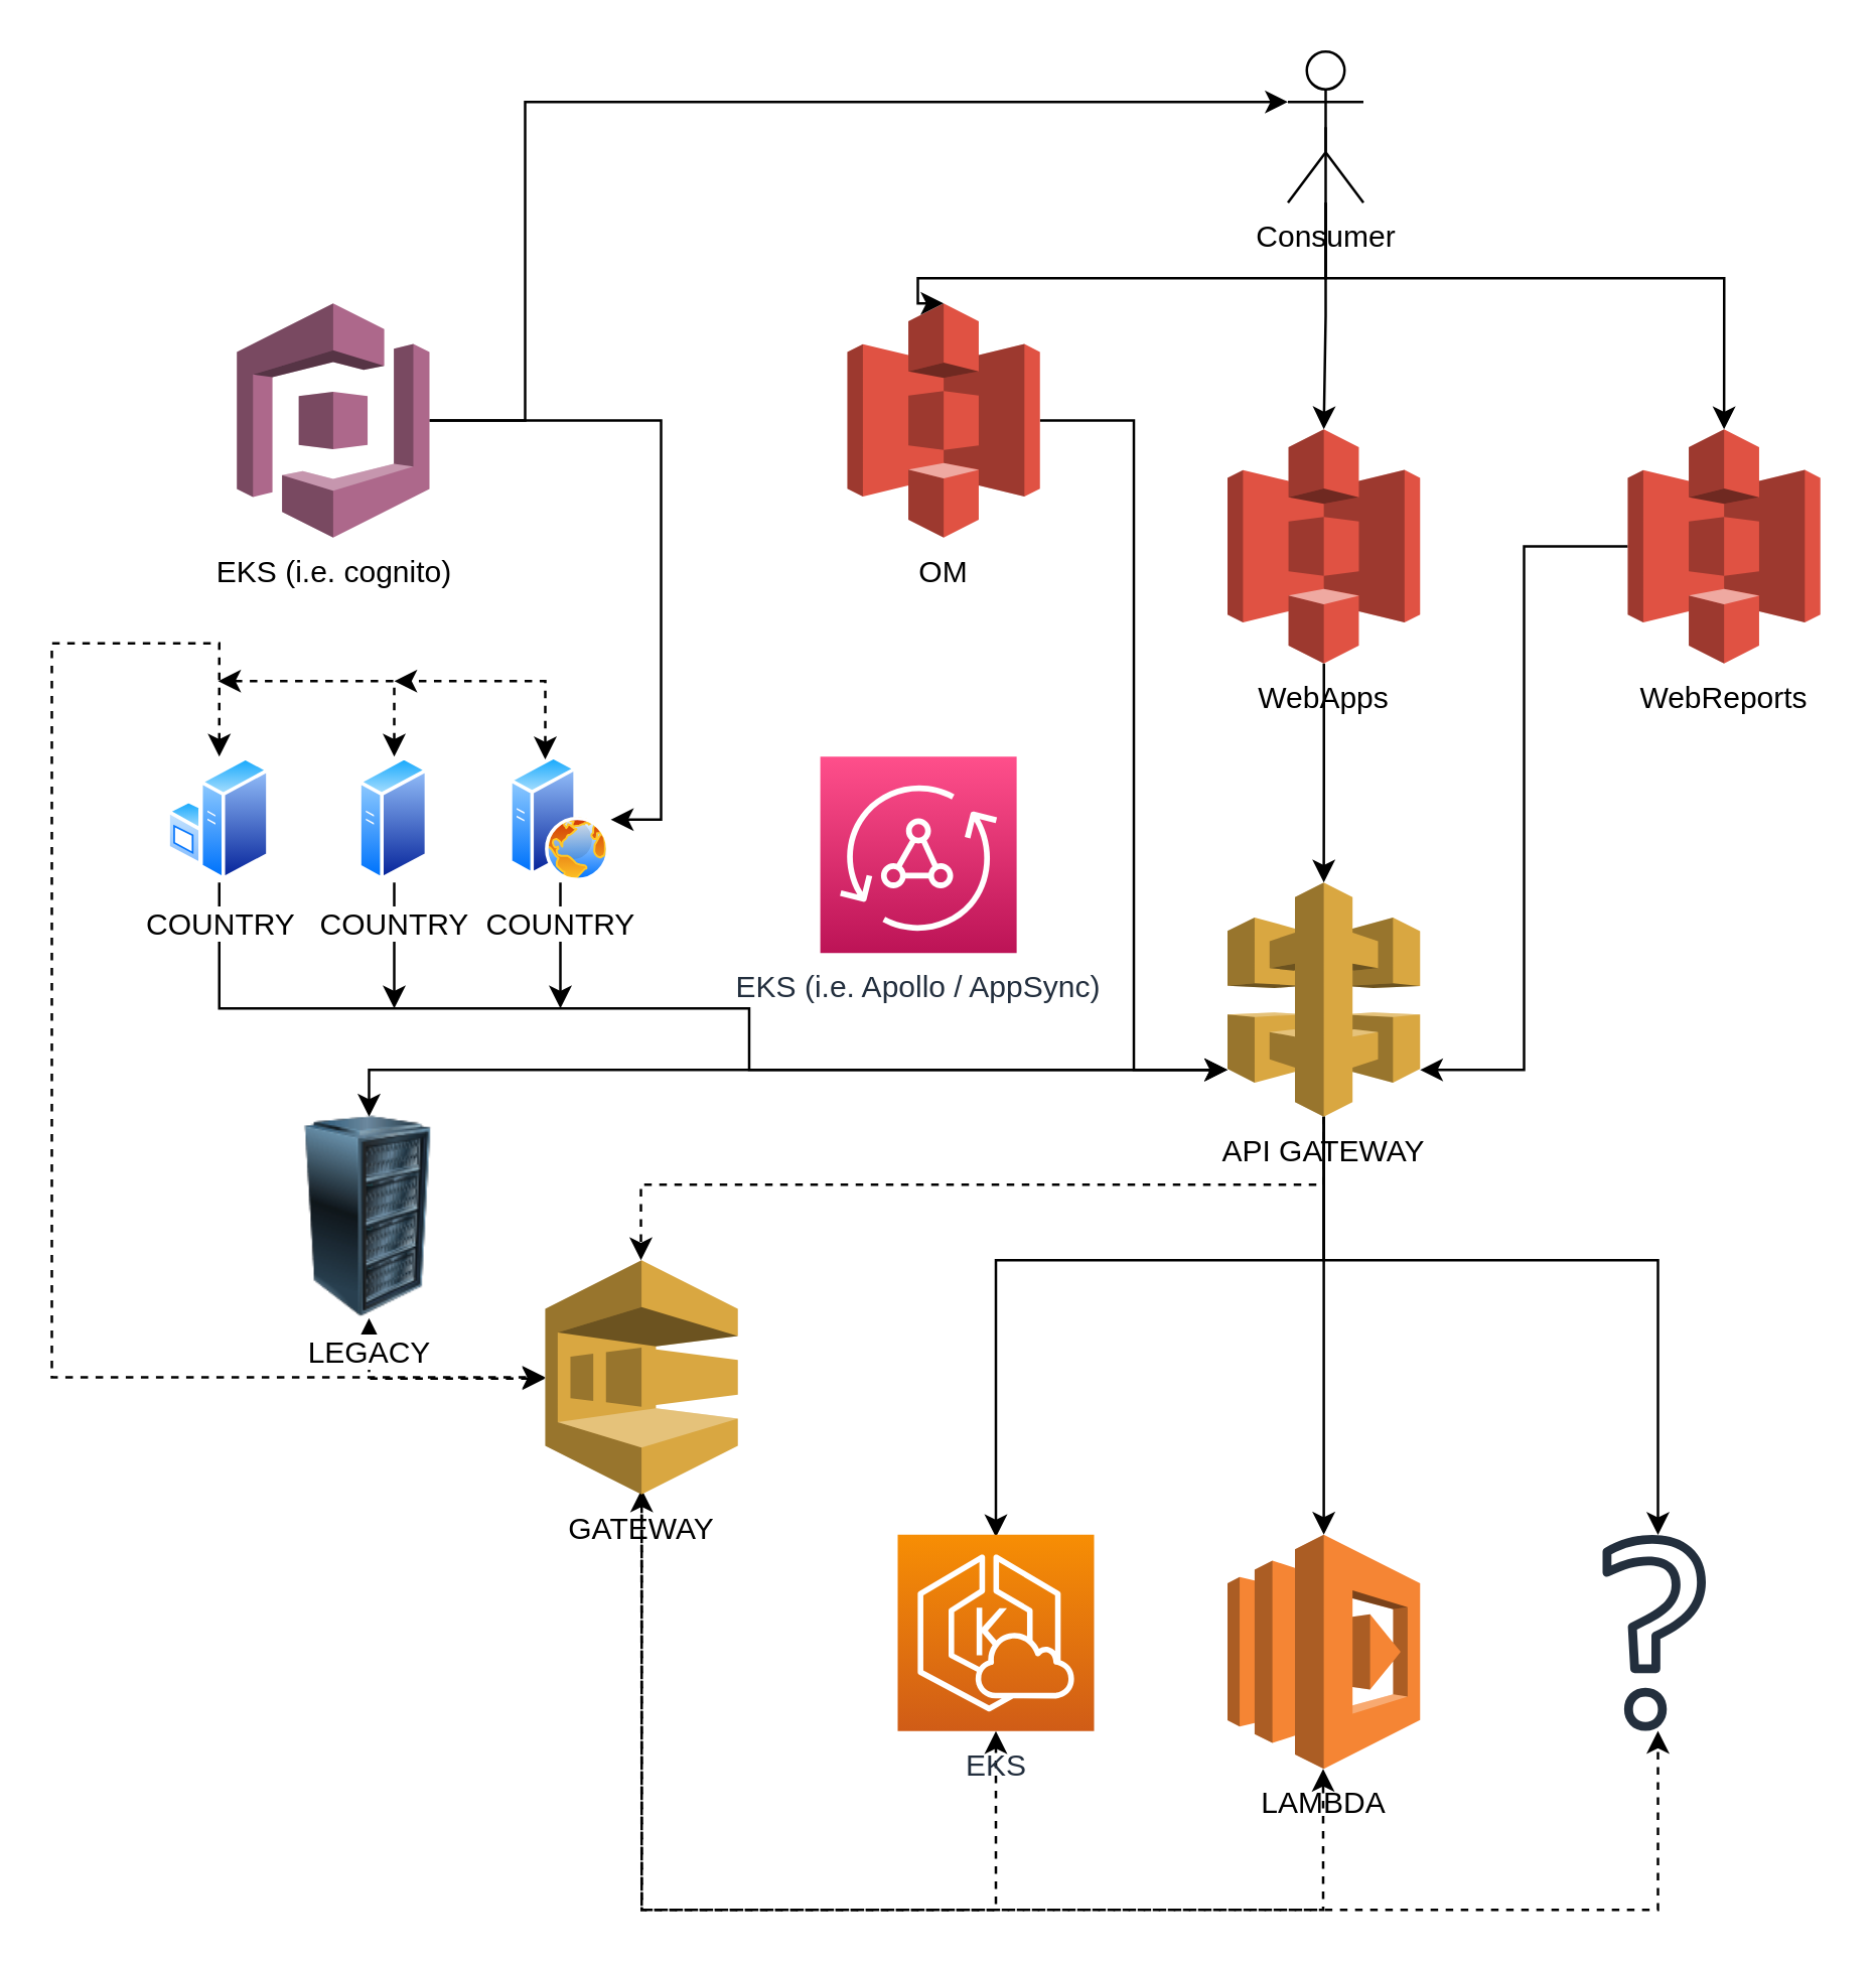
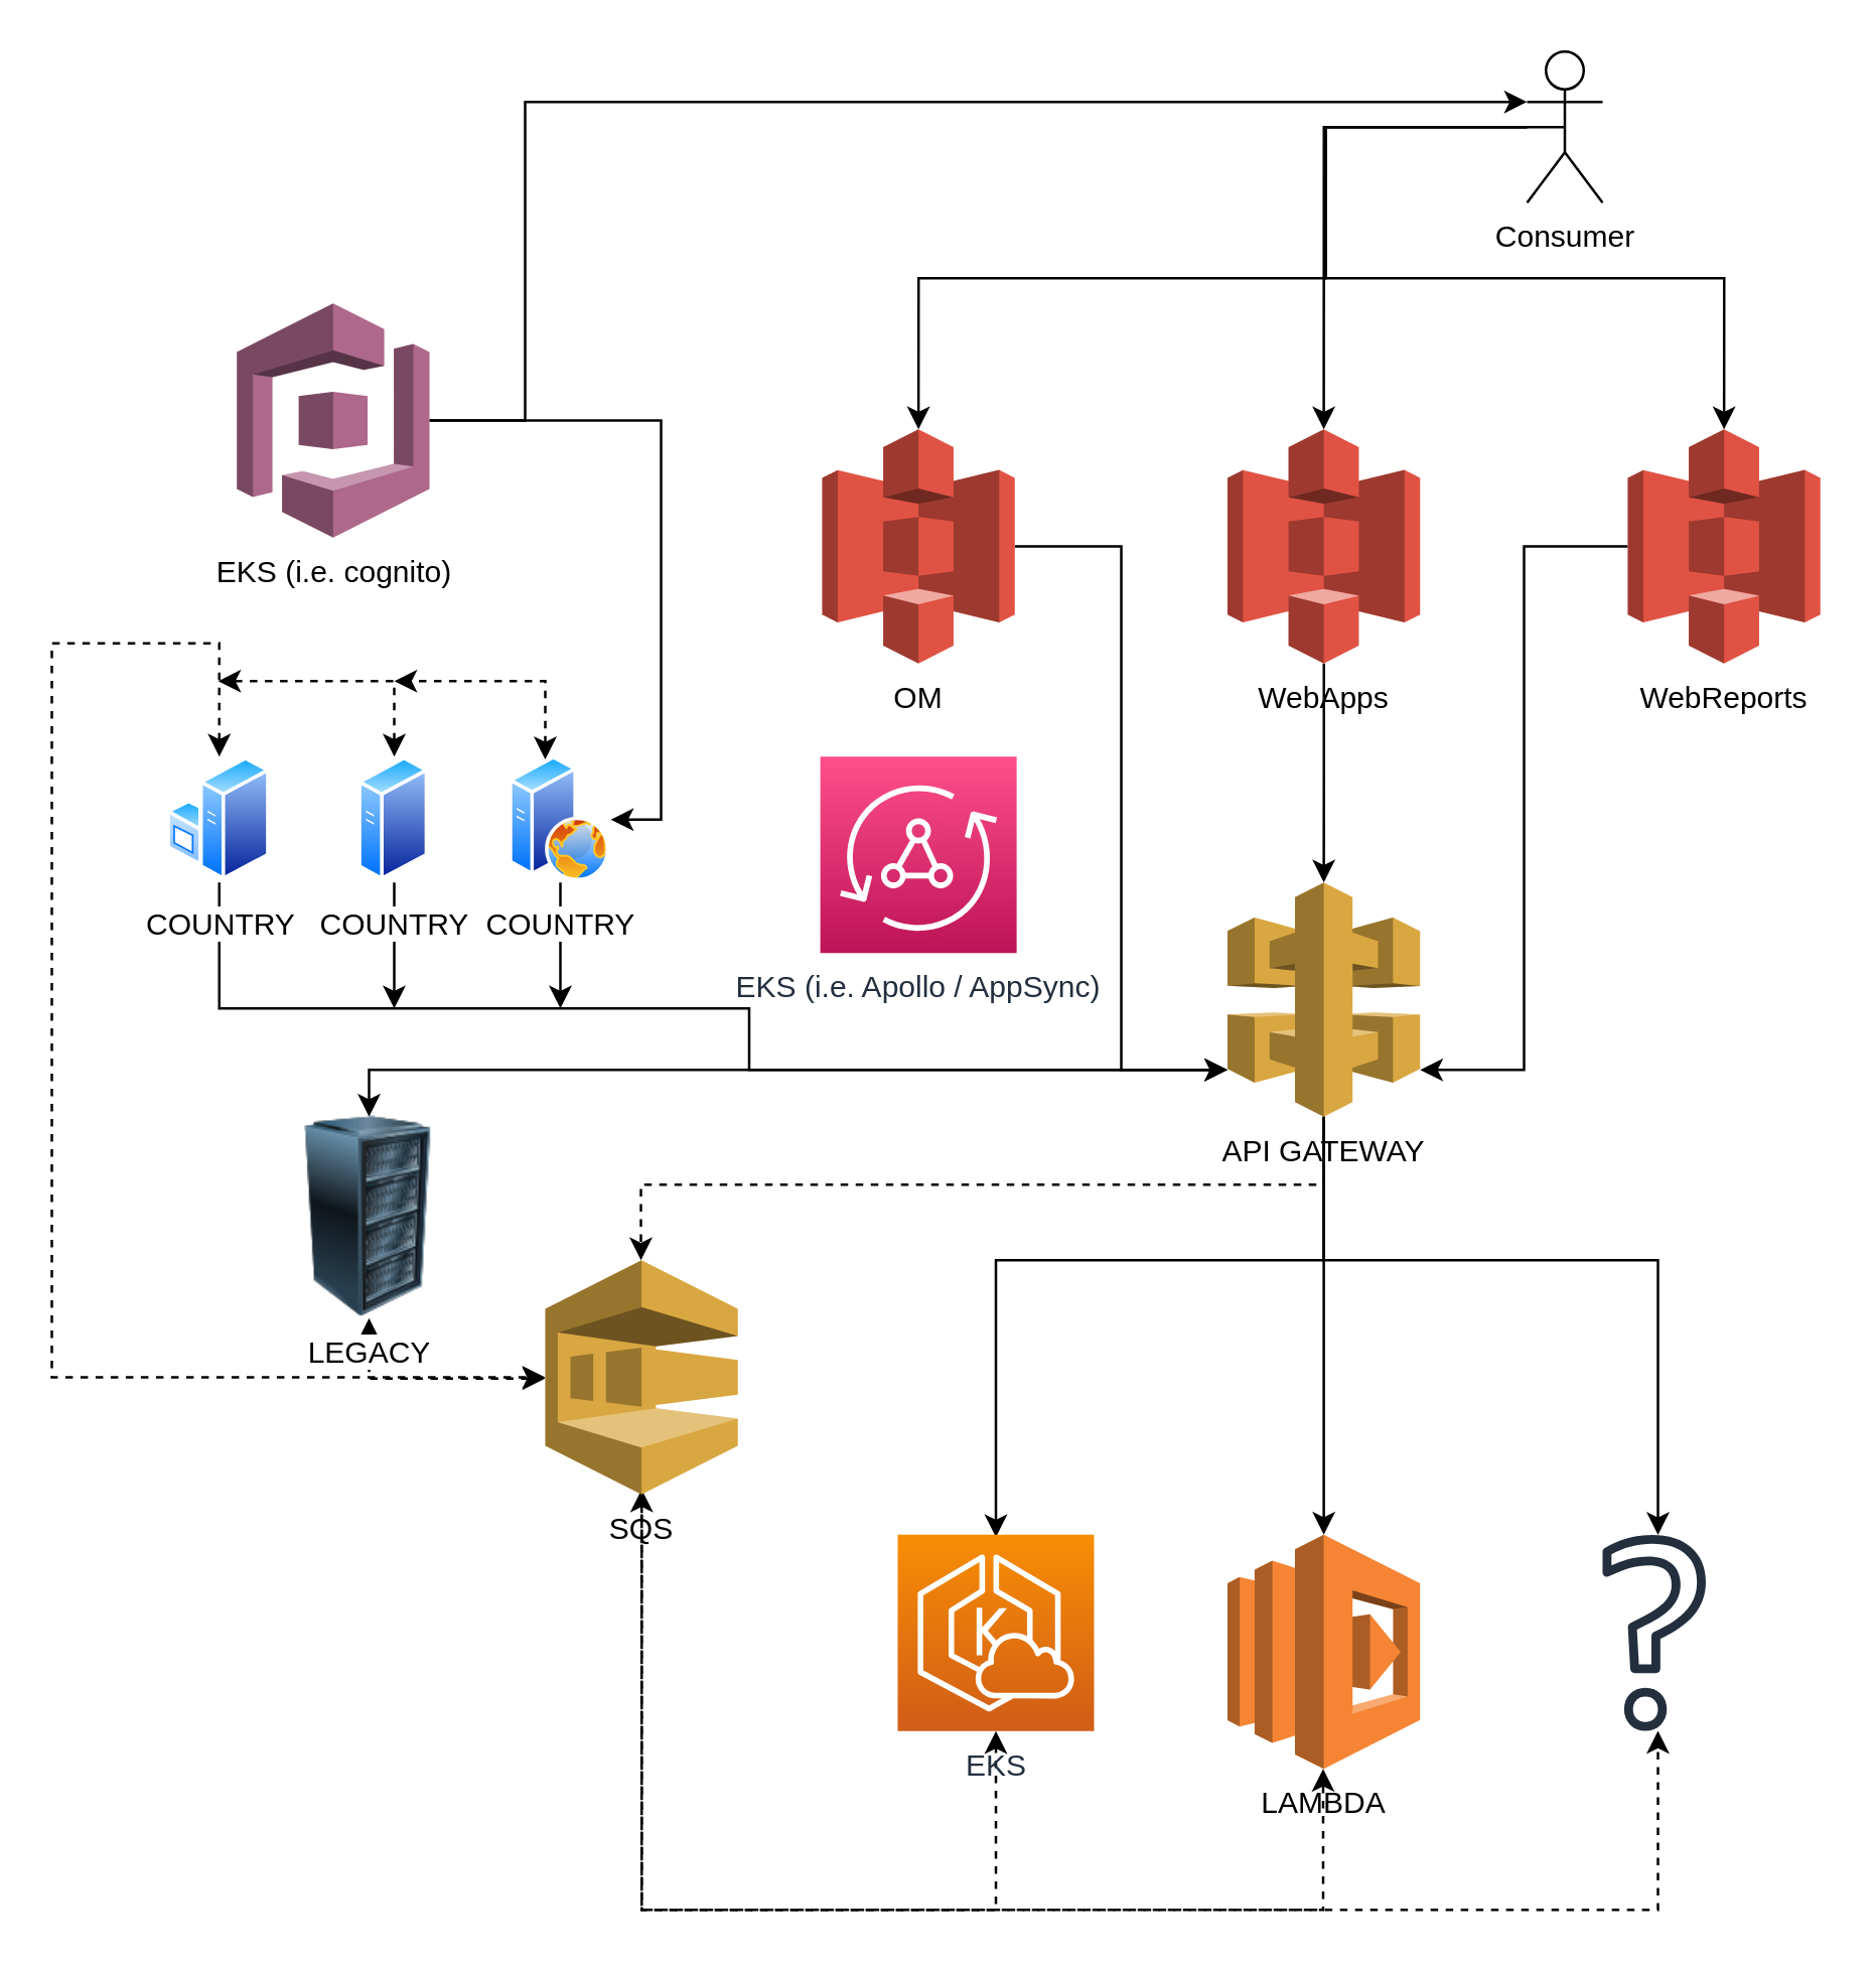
- <mxCell id="21" value="Consumer" style="shape=umlActor;verticalLabelPosition=bottom;verticalAlign=top;html=1;outlineConnect=0;" parent="1" vertex="1"><mxGeometry x="511" y="20" width="30" height="60" as="geometry" /></mxCell>
+ <mxCell id="21" value="Consumer" style="shape=umlActor;verticalLabelPosition=bottom;verticalAlign=top;html=1;outlineConnect=0;" parent="1" vertex="1"><mxGeometry x="606" y="20" width="30" height="60" as="geometry" /></mxCell>
- <mxCell id="3" value="OM" style="outlineConnect=0;dashed=0;verticalLabelPosition=bottom;verticalAlign=top;align=center;html=1;shape=mxgraph.aws3.s3;fillColor=#E05243;gradientColor=none;" parent="1" vertex="1"><mxGeometry x="336" y="120" width="76.5" height="93" as="geometry" /></mxCell>
+ <mxCell id="3" value="OM" style="outlineConnect=0;dashed=0;verticalLabelPosition=bottom;verticalAlign=top;align=center;html=1;shape=mxgraph.aws3.s3;fillColor=#E05243;gradientColor=none;" parent="1" vertex="1"><mxGeometry x="326" y="170" width="76.5" height="93" as="geometry" /></mxCell>
- <mxCell id="17" value="GATEWAY" style="outlineConnect=0;dashed=0;verticalLabelPosition=bottom;verticalAlign=top;align=center;html=1;shape=mxgraph.aws3.sqs;fillColor=#D9A741;gradientColor=none;" parent="1" vertex="1"><mxGeometry x="216" y="500" width="76.5" height="93" as="geometry" /></mxCell>
+ <mxCell id="17" value="SQS" style="outlineConnect=0;dashed=0;verticalLabelPosition=bottom;verticalAlign=top;align=center;html=1;shape=mxgraph.aws3.sqs;fillColor=#D9A741;gradientColor=none;" parent="1" vertex="1"><mxGeometry x="216" y="500" width="76.5" height="93" as="geometry" /></mxCell>
